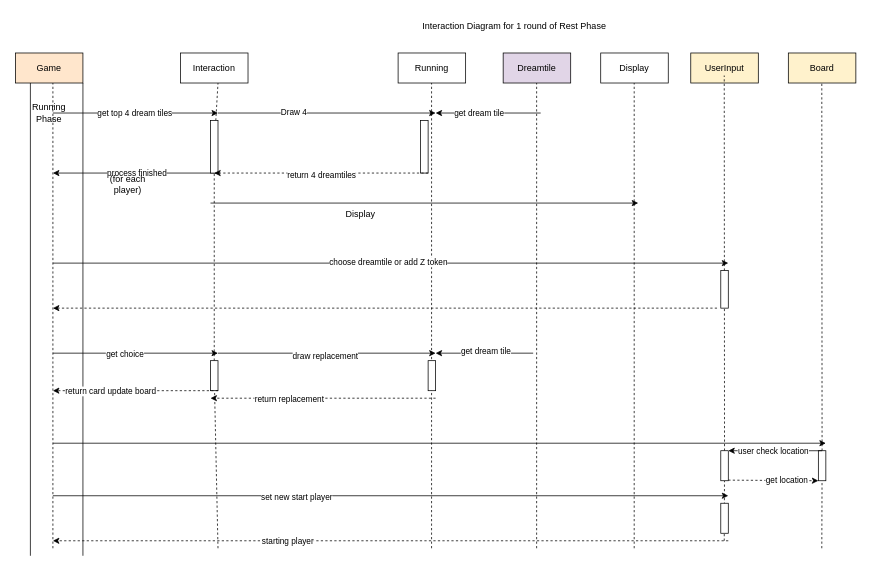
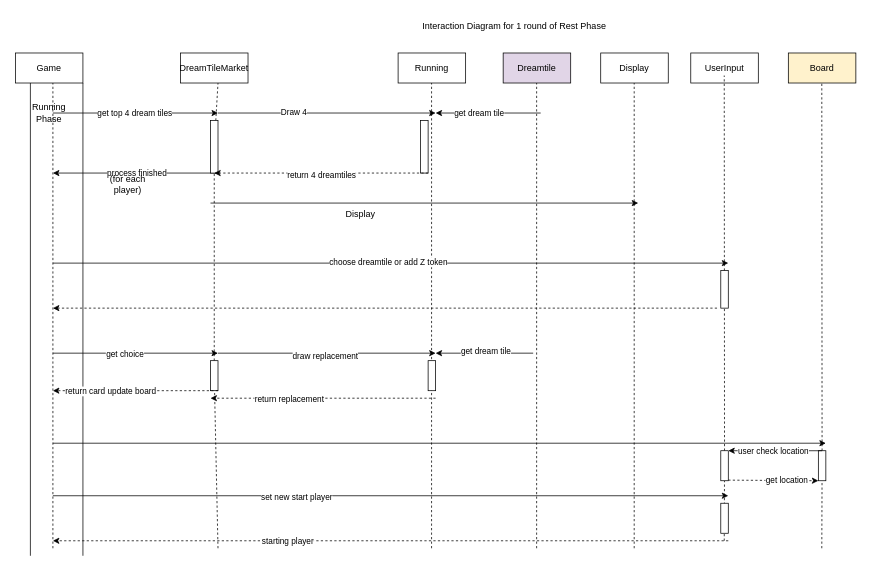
- <mxCell id="2" value="Game" style="rounded=0;whiteSpace=wrap;html=1;fillColor=#ffe6cc;" vertex="1" parent="1"><mxGeometry x="20" y="70" width="90" height="40" as="geometry" /></mxCell>
+ <mxCell id="2" value="Game" style="rounded=0;whiteSpace=wrap;html=1;" vertex="1" parent="1"><mxGeometry x="20" y="70" width="90" height="40" as="geometry" /></mxCell>
- <mxCell id="3" value="Interaction" style="rounded=0;whiteSpace=wrap;html=1;" vertex="1" parent="1"><mxGeometry x="240" y="70" width="90" height="40" as="geometry" /></mxCell>
+ <mxCell id="3" value="DreamTileMarket" style="rounded=0;whiteSpace=wrap;html=1;" vertex="1" parent="1"><mxGeometry x="240" y="70" width="90" height="40" as="geometry" /></mxCell>
- <mxCell id="7" value="UserInput" style="rounded=0;whiteSpace=wrap;html=1;fillColor=#fff2cc;" vertex="1" parent="1"><mxGeometry x="920" y="70" width="90" height="40" as="geometry" /></mxCell>
+ <mxCell id="7" value="UserInput" style="rounded=0;whiteSpace=wrap;html=1;" vertex="1" parent="1"><mxGeometry x="920" y="70" width="90" height="40" as="geometry" /></mxCell>
